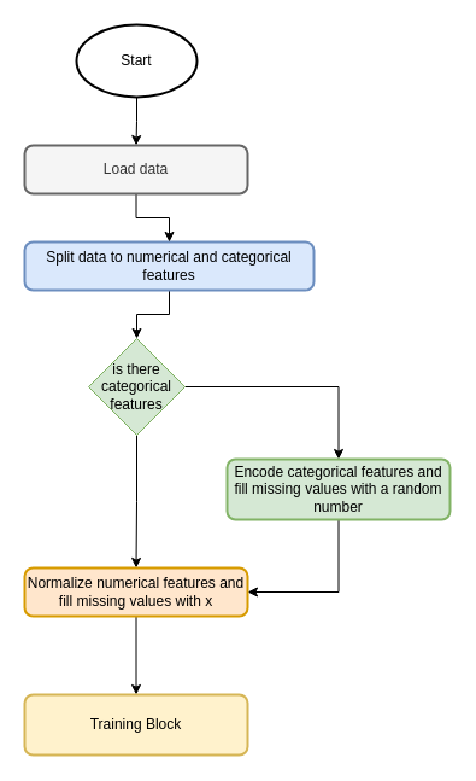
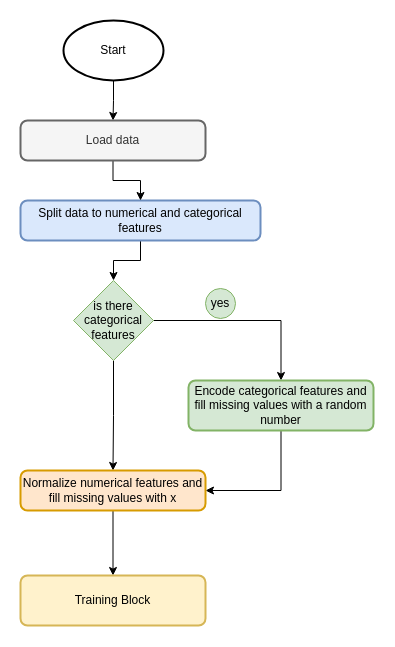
+ <mxCell id="13" value="yes" style="ellipse;whiteSpace=wrap;html=1;aspect=fixed;fillColor=#d5e8d4;strokeColor=#82b366;" parent="1" vertex="1"><mxGeometry x="205" y="288" width="30" height="30" as="geometry" /></mxCell>
